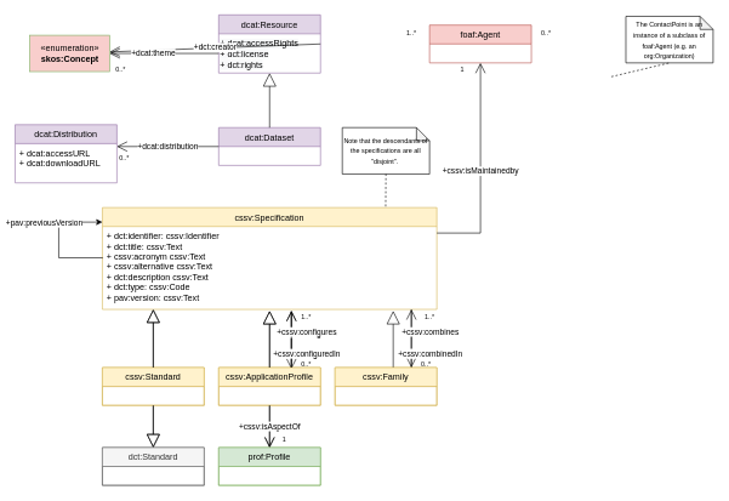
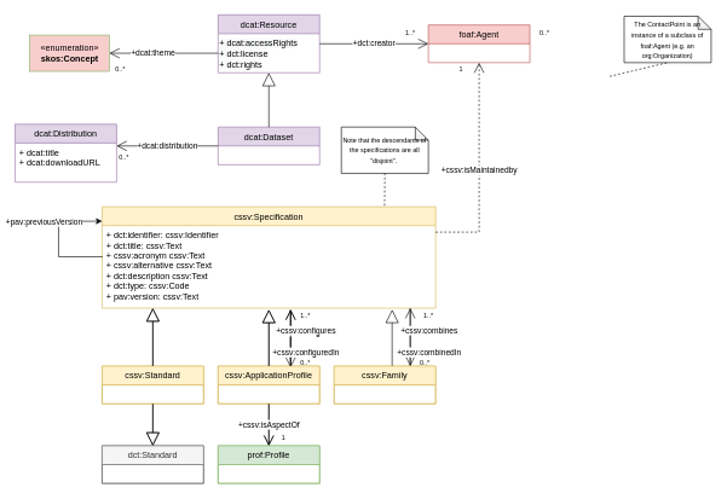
- <mxCell id="32" value="+dct:creator" style="endArrow=open;endFill=1;endSize=12;html=1;rounded=0;exitX=1;exitY=0.5;exitDx=0;exitDy=0;" parent="1" source="3" target="34" edge="1"><mxGeometry width="160" relative="1" as="geometry"><mxPoint x="90" y="325" as="sourcePoint" /><mxPoint x="250" y="325" as="targetPoint" /></mxGeometry></mxCell>
+ <mxCell id="32" value="+dct:creator" style="endArrow=open;endFill=1;endSize=12;html=1;rounded=0;exitX=1;exitY=0.5;exitDx=0;exitDy=0;entryX=0;entryY=0.5;entryDx=0;entryDy=0;" parent="1" source="3" target="31" edge="1"><mxGeometry width="160" relative="1" as="geometry"><mxPoint x="90" y="325" as="sourcePoint" /><mxPoint x="250" y="325" as="targetPoint" /></mxGeometry></mxCell>
- <mxCell id="29" value="+ dcat:accessURL&#10;+ dcat:downloadURL" style="text;strokeColor=none;fillColor=none;align=left;verticalAlign=top;spacingLeft=4;spacingRight=4;overflow=hidden;rotatable=0;points=[[0,0.5],[1,0.5]];portConstraint=eastwest;" parent="28" vertex="1"><mxGeometry y="26" width="140" height="54" as="geometry" /></mxCell>
+ <mxCell id="29" value="+ dcat:title&#10;+ dcat:downloadURL" style="text;strokeColor=none;fillColor=none;align=left;verticalAlign=top;spacingLeft=4;spacingRight=4;overflow=hidden;rotatable=0;points=[[0,0.5],[1,0.5]];portConstraint=eastwest;" parent="28" vertex="1"><mxGeometry y="26" width="140" height="54" as="geometry" /></mxCell>
- <mxCell id="33" value="+cssv:isMaintainedby" style="endArrow=open;endFill=1;endSize=12;html=1;rounded=0;exitX=1;exitY=0.25;exitDx=0;exitDy=0;entryX=0.5;entryY=1;entryDx=0;entryDy=0;" parent="1" source="5" target="31" edge="1"><mxGeometry x="-0.014" width="160" relative="1" as="geometry"><mxPoint x="90" y="325" as="sourcePoint" /><mxPoint x="250" y="325" as="targetPoint" /><Array as="points"><mxPoint x="660" y="320" /></Array><mxPoint as="offset" /></mxGeometry></mxCell>
+ <mxCell id="33" value="+cssv:isMaintainedby" style="endArrow=open;endFill=1;endSize=12;html=1;rounded=0;exitX=1;exitY=0.25;exitDx=0;exitDy=0;entryX=0.5;entryY=1;entryDx=0;entryDy=0;dashed=1;" parent="1" source="5" target="31" edge="1"><mxGeometry x="-0.014" width="160" relative="1" as="geometry"><mxPoint x="90" y="325" as="sourcePoint" /><mxPoint x="250" y="325" as="targetPoint" /><Array as="points"><mxPoint x="660" y="320" /></Array><mxPoint as="offset" /></mxGeometry></mxCell>
